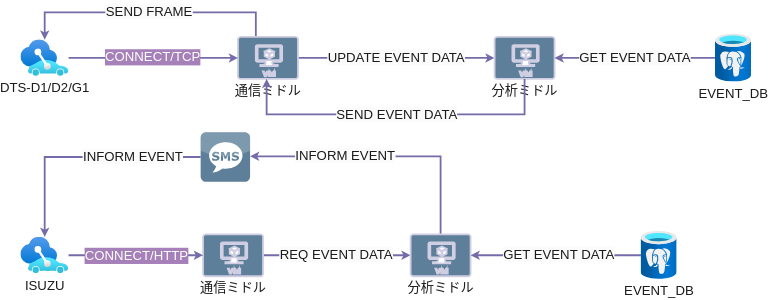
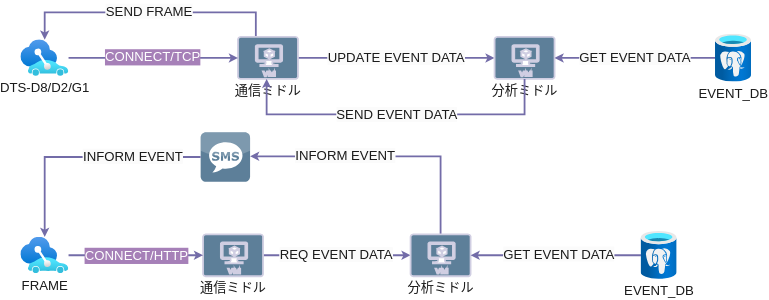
- <mxCell id="11" value="DTS-D1/D2/G1" style="image;aspect=fixed;html=1;points=[];align=center;fontSize=22;image=img/lib/azure2/other/Connected_Vehicle_Platform.svg;strokeWidth=3;fillColor=#5D7F99;strokeColor=#D0CEE2;labelBackgroundColor=none;fontColor=#1A1A1A;" parent="1" vertex="1"><mxGeometry x="20" y="65.5" width="79.77" height="61" as="geometry" /></mxCell>
+ <mxCell id="11" value="DTS-D8/D2/G1" style="image;aspect=fixed;html=1;points=[];align=center;fontSize=22;image=img/lib/azure2/other/Connected_Vehicle_Platform.svg;strokeWidth=3;fillColor=#5D7F99;strokeColor=#D0CEE2;labelBackgroundColor=none;fontColor=#1A1A1A;" parent="1" vertex="1"><mxGeometry x="20" y="65.5" width="79.77" height="61" as="geometry" /></mxCell>
- <mxCell id="25" value="ISUZU" style="image;aspect=fixed;html=1;points=[];align=center;fontSize=22;image=img/lib/azure2/other/Connected_Vehicle_Platform.svg;strokeWidth=3;fillColor=#5D7F99;strokeColor=#D0CEE2;labelBackgroundColor=none;fontColor=#1A1A1A;rounded=1;" vertex="1" parent="1"><mxGeometry x="20" y="394.5" width="79.77" height="61" as="geometry" /></mxCell>
+ <mxCell id="25" value="FRAME" style="image;aspect=fixed;html=1;points=[];align=center;fontSize=22;image=img/lib/azure2/other/Connected_Vehicle_Platform.svg;strokeWidth=3;fillColor=#5D7F99;strokeColor=#D0CEE2;labelBackgroundColor=none;fontColor=#1A1A1A;rounded=1;" vertex="1" parent="1"><mxGeometry x="20" y="394.5" width="79.77" height="61" as="geometry" /></mxCell>
